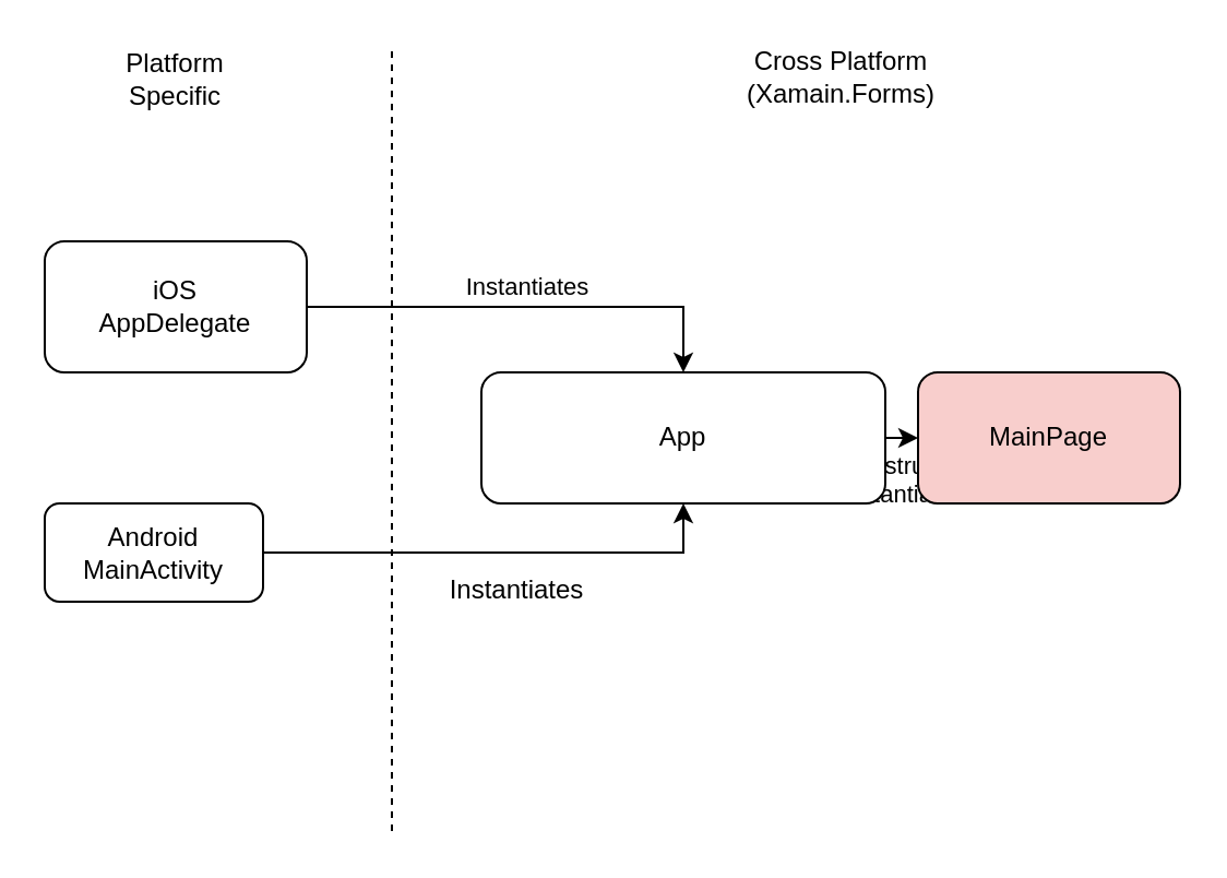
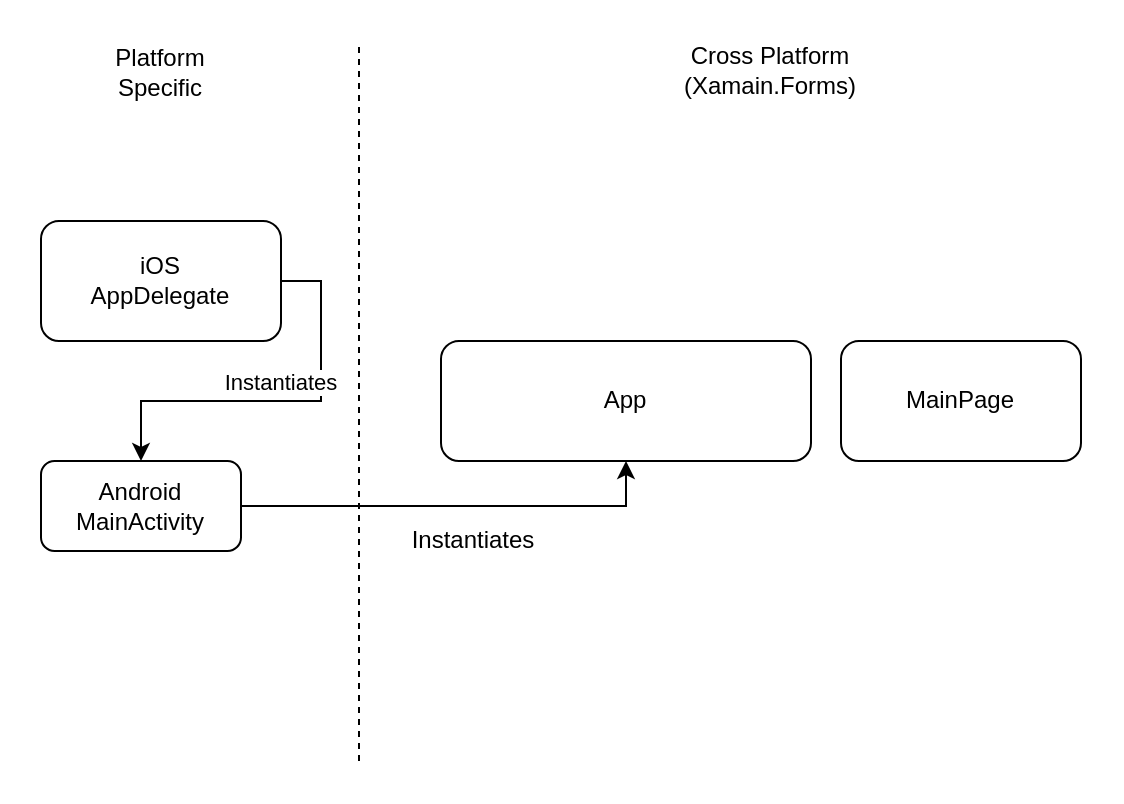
- <mxCell id="2" value="Instantiates&lt;br&gt;" style="edgeStyle=orthogonalEdgeStyle;rounded=0;orthogonalLoop=1;jettySize=auto;html=1;exitX=1;exitY=0.5;exitDx=0;exitDy=0;entryX=0.5;entryY=0;entryDx=0;entryDy=0;verticalAlign=bottom;" edge="1" parent="1" source="3" target="8"><mxGeometry relative="1" as="geometry"><mxPoint x="154" y="140" as="sourcePoint" /><mxPoint x="294" y="172" as="targetPoint" /></mxGeometry></mxCell>
+ <mxCell id="2" value="Instantiates&lt;br&gt;" style="edgeStyle=orthogonalEdgeStyle;rounded=0;orthogonalLoop=1;jettySize=auto;html=1;exitX=1;exitY=0.5;exitDx=0;exitDy=0;verticalAlign=bottom;" edge="1" parent="1" source="3" target="6"><mxGeometry relative="1" as="geometry"><mxPoint x="154" y="140" as="sourcePoint" /><mxPoint x="294" y="172" as="targetPoint" /></mxGeometry></mxCell>
- <mxCell id="7" value="Constructor&lt;br&gt;Instantiates" style="edgeStyle=orthogonalEdgeStyle;rounded=0;orthogonalLoop=1;jettySize=auto;html=1;exitX=1;exitY=0.5;exitDx=0;exitDy=0;entryX=0;entryY=0.5;entryDx=0;entryDy=0;verticalAlign=top;" edge="1" parent="1" source="8" target="9"><mxGeometry relative="1" as="geometry" /></mxCell>
- <mxCell id="9" value="MainPage&lt;br&gt;" style="rounded=1;whiteSpace=wrap;html=1;fillColor=#f8cecc;" vertex="1" parent="1"><mxGeometry x="420" y="170" width="120" height="60" as="geometry" /></mxCell>
+ <mxCell id="9" value="MainPage&lt;br&gt;" style="rounded=1;whiteSpace=wrap;html=1;" vertex="1" parent="1"><mxGeometry x="420" y="170" width="120" height="60" as="geometry" /></mxCell>
